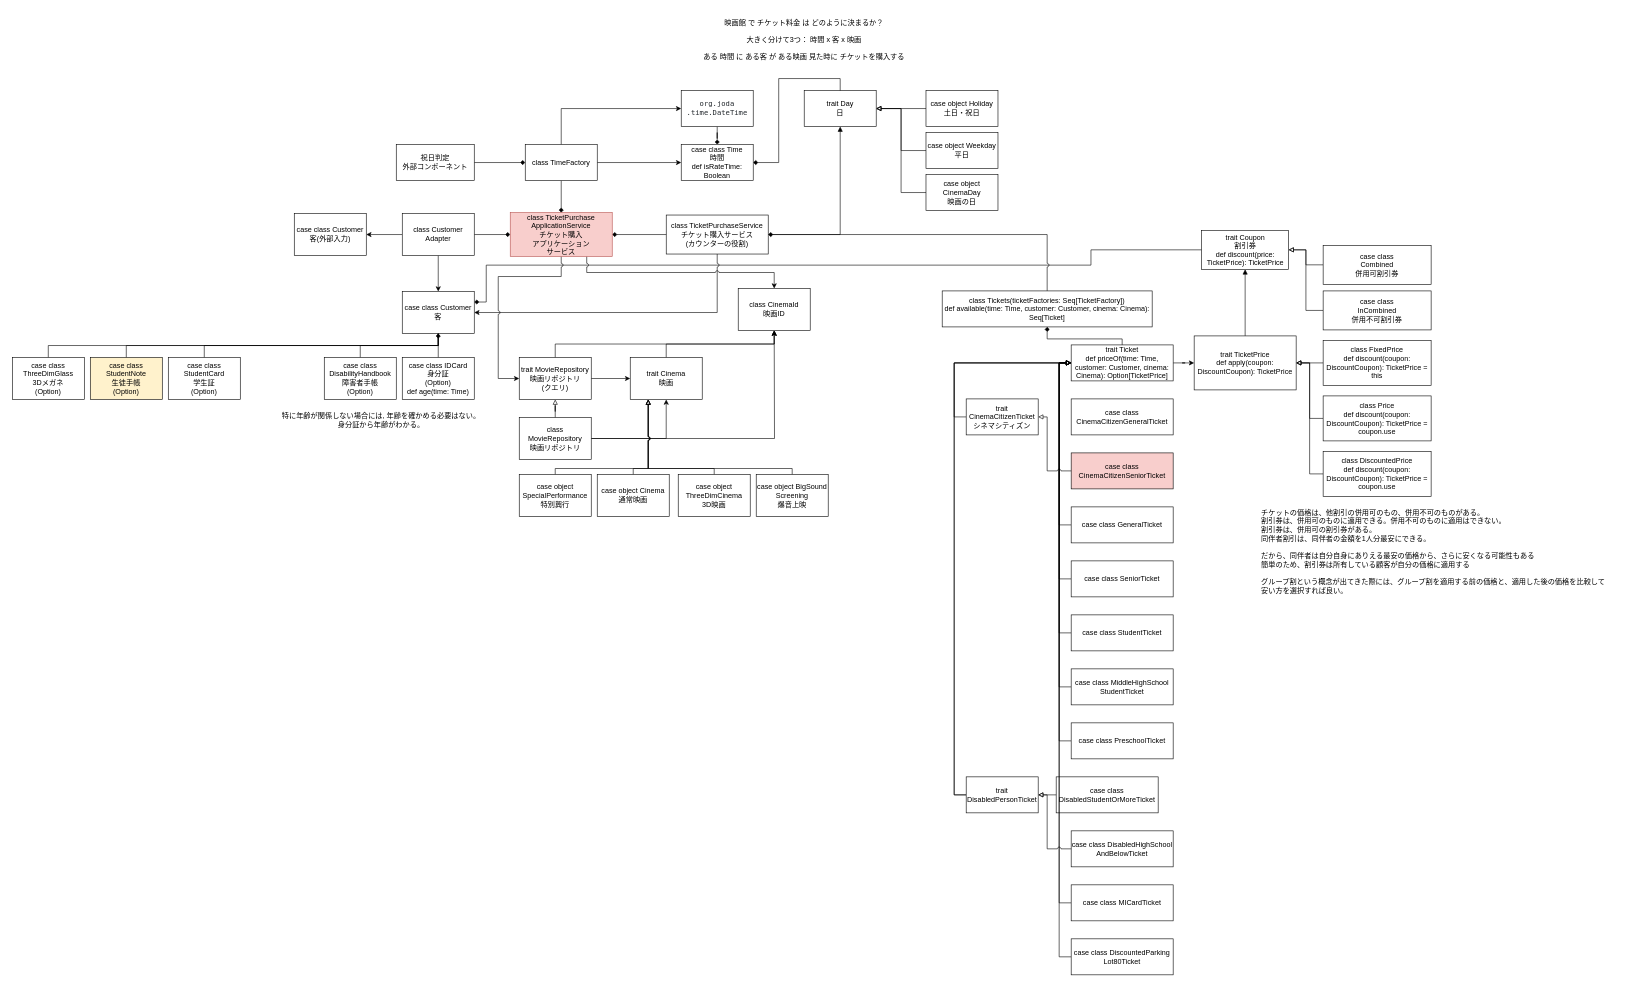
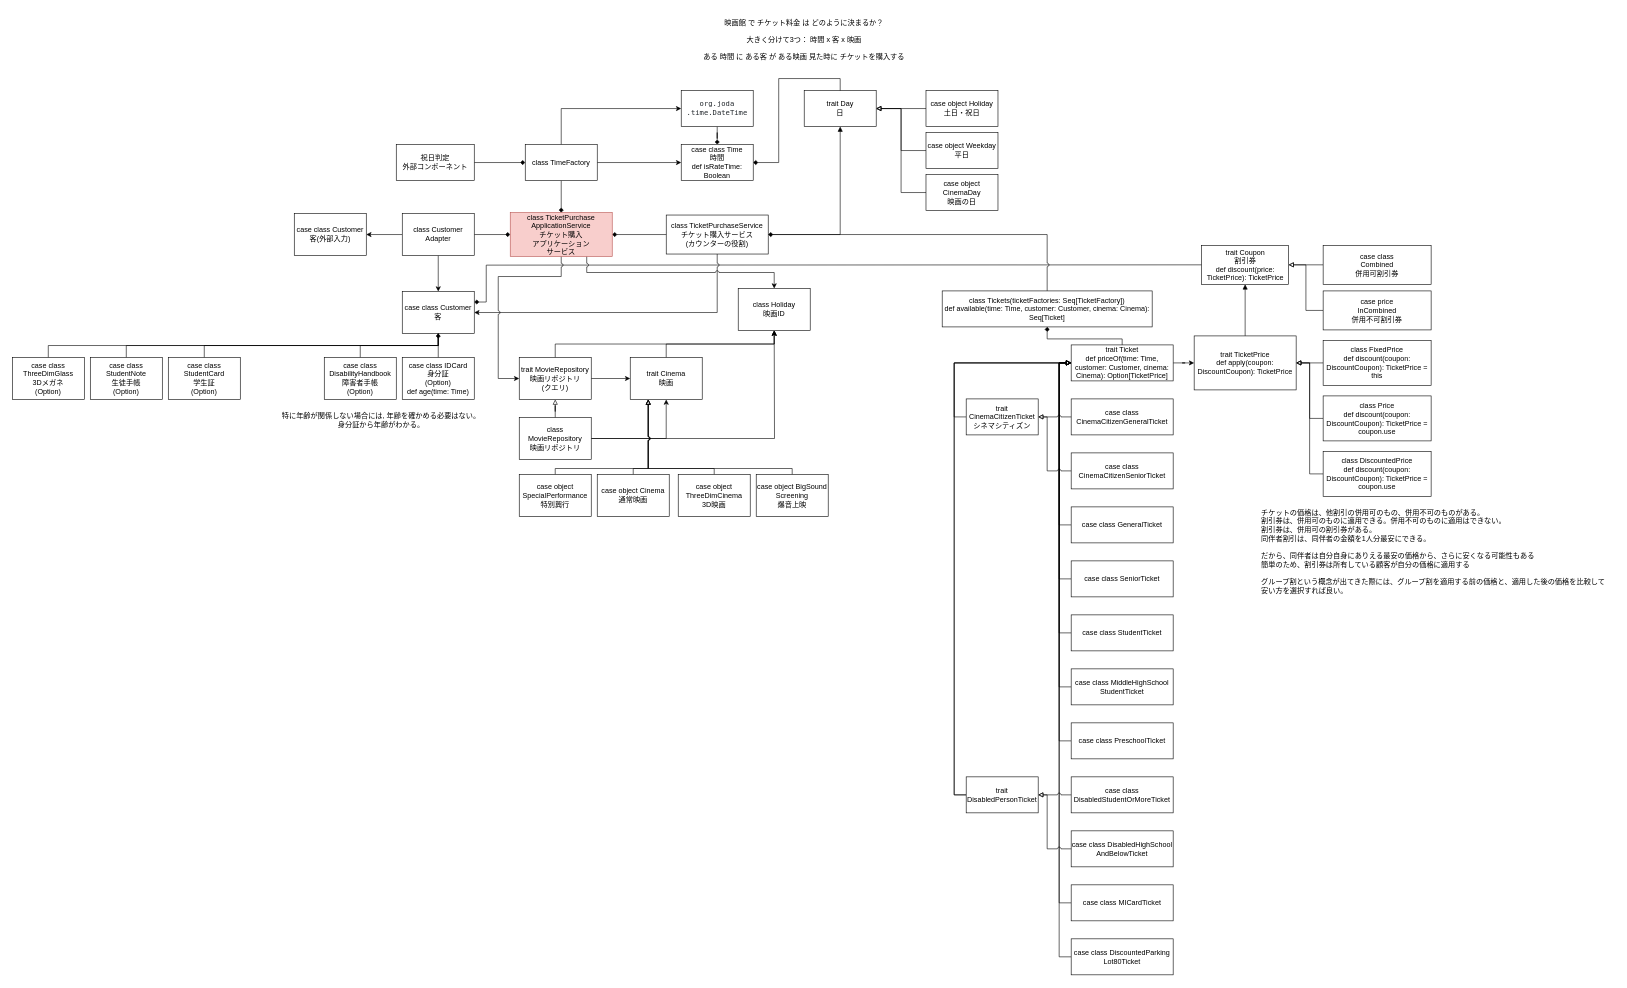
- <mxCell id="95" value="trait Coupon&lt;br&gt;割引券&lt;br&gt;def discount(price: TicketPrice): TicketPrice" style="rounded=0;whiteSpace=wrap;html=1;" parent="1" vertex="1"><mxGeometry x="2002.5" y="383" width="145" height="65" as="geometry" /></mxCell>
+ <mxCell id="95" value="trait Coupon&lt;br&gt;割引券&lt;br&gt;def discount(price: TicketPrice): TicketPrice" style="rounded=0;whiteSpace=wrap;html=1;" parent="1" vertex="1"><mxGeometry x="2002.5" y="408" width="145" height="65" as="geometry" /></mxCell>
- <mxCell id="77" value="class CinemaId&lt;br&gt;映画ID" style="rounded=0;whiteSpace=wrap;html=1;" parent="1" vertex="1"><mxGeometry x="1230" y="480" width="120" height="70" as="geometry" /></mxCell>
+ <mxCell id="77" value="class Holiday&lt;br&gt;映画ID" style="rounded=0;whiteSpace=wrap;html=1;" parent="1" vertex="1"><mxGeometry x="1230" y="480" width="120" height="70" as="geometry" /></mxCell>
- <mxCell id="99" value="case class&lt;br&gt;InCombined&lt;br&gt;併用不可割引券" style="rounded=0;whiteSpace=wrap;html=1;" parent="1" vertex="1"><mxGeometry x="2205" y="484" width="180" height="65" as="geometry" /></mxCell>
+ <mxCell id="99" value="case price&lt;br&gt;InCombined&lt;br&gt;併用不可割引券" style="rounded=0;whiteSpace=wrap;html=1;" parent="1" vertex="1"><mxGeometry x="2205" y="484" width="180" height="65" as="geometry" /></mxCell>
- <mxCell id="48" value="case class&lt;br&gt;StudentNote&lt;br&gt;生徒手帳&lt;br&gt;(Option)" style="rounded=0;whiteSpace=wrap;html=1;fillColor=#fff2cc;" parent="1" vertex="1"><mxGeometry x="150" y="595" width="120" height="70" as="geometry" /></mxCell>
+ <mxCell id="48" value="case class&lt;br&gt;StudentNote&lt;br&gt;生徒手帳&lt;br&gt;(Option)" style="rounded=0;whiteSpace=wrap;html=1;" parent="1" vertex="1"><mxGeometry x="150" y="595" width="120" height="70" as="geometry" /></mxCell>
+ <mxCell id="41" style="edgeStyle=orthogonalEdgeStyle;rounded=0;jumpStyle=arc;orthogonalLoop=1;jettySize=auto;html=1;exitX=0;exitY=0.5;exitDx=0;exitDy=0;entryX=1;entryY=0.5;entryDx=0;entryDy=0;endArrow=block;endFill=0;" parent="1" source="14" target="40" edge="1"><mxGeometry relative="1" as="geometry" /></mxCell>
- <mxCell id="15" value="case class CinemaCitizenSeniorTicket" style="rounded=0;whiteSpace=wrap;html=1;fillColor=#f8cecc;" parent="1" vertex="1"><mxGeometry x="1785" y="754" width="170" height="60" as="geometry" /></mxCell>
+ <mxCell id="15" value="case class CinemaCitizenSeniorTicket" style="rounded=0;whiteSpace=wrap;html=1;" parent="1" vertex="1"><mxGeometry x="1785" y="754" width="170" height="60" as="geometry" /></mxCell>
- <mxCell id="26" value="case class DisabledStudentOrMoreTicket" style="rounded=0;whiteSpace=wrap;html=1;" parent="1" vertex="1"><mxGeometry x="1760" y="1294" width="170" height="60" as="geometry" /></mxCell>
+ <mxCell id="26" value="case class DisabledStudentOrMoreTicket" style="rounded=0;whiteSpace=wrap;html=1;" parent="1" vertex="1"><mxGeometry x="1785" y="1294" width="170" height="60" as="geometry" /></mxCell>
